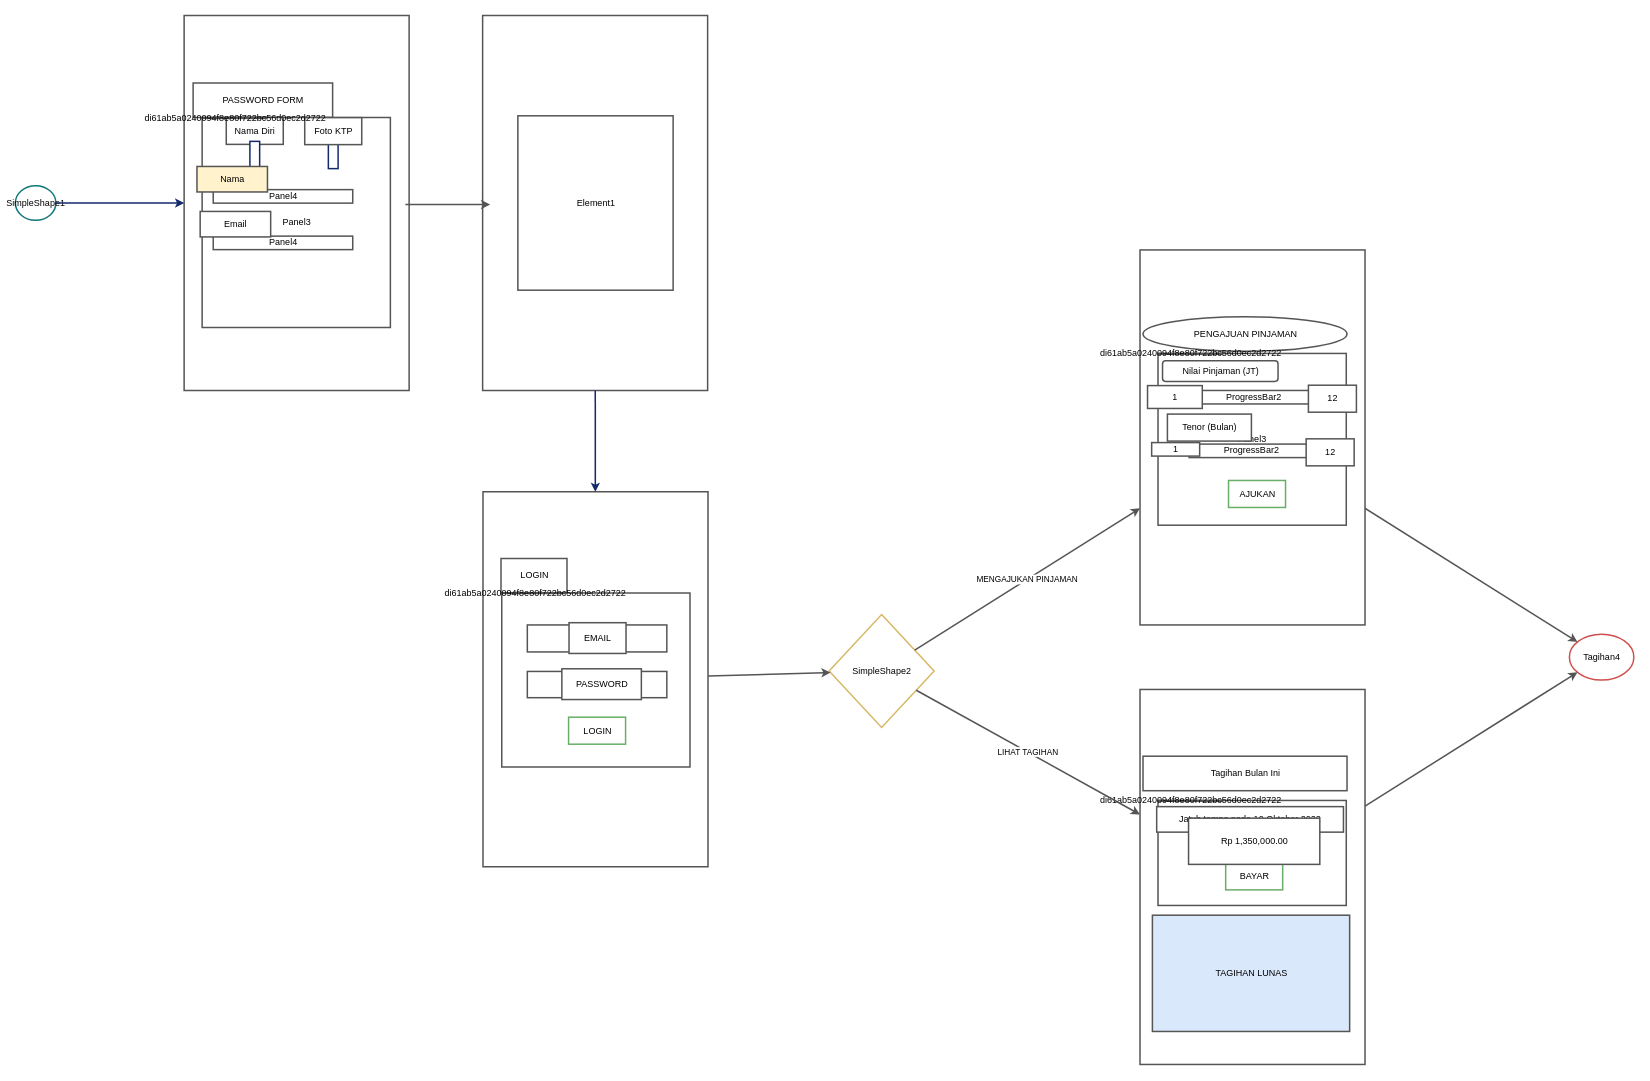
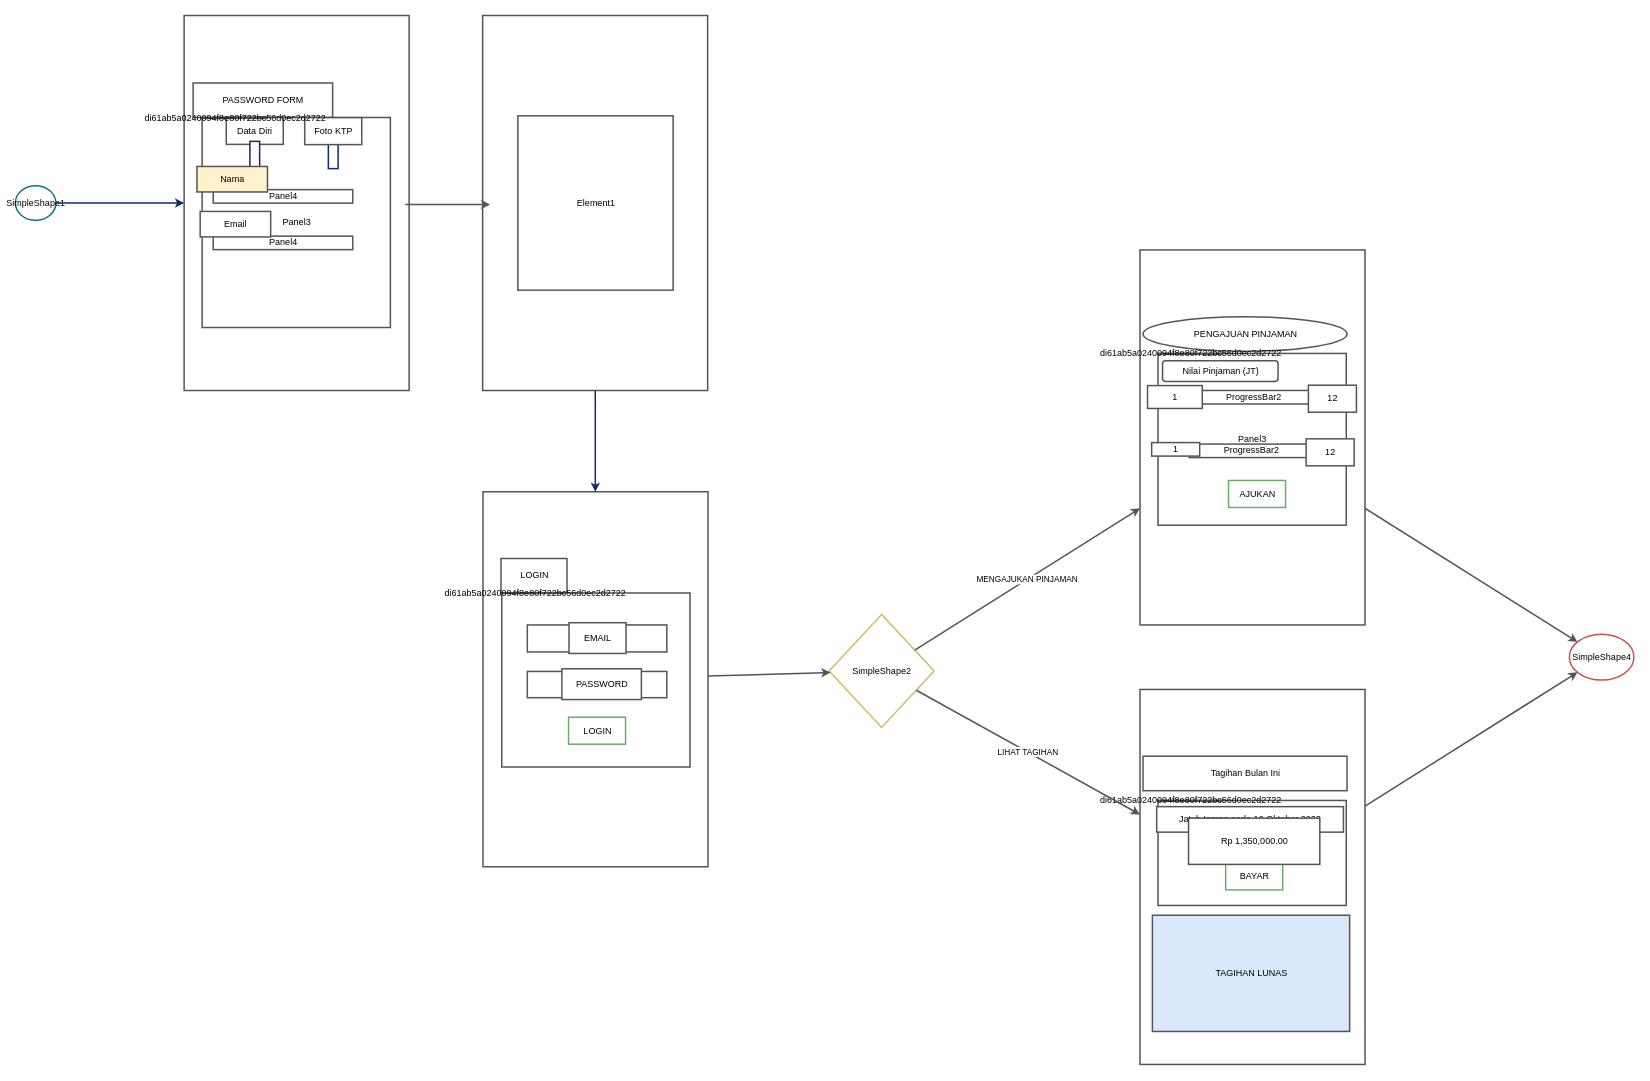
- <mxCell id="4" parent="6" value="Nama Diri" style="html=1;strokeColor=#555555;strokeWidth=2;shadow=1fillColor=#F2F2F2;" vertex="1"><mxGeometry x="32.201" y="-0.173" width="76" height="36" as="geometry" /></mxCell>
+ <mxCell id="4" parent="6" value="Data Diri" style="html=1;strokeColor=#555555;strokeWidth=2;shadow=1fillColor=#F2F2F2;" vertex="1"><mxGeometry x="32.201" y="-0.173" width="76" height="36" as="geometry" /></mxCell>
- <mxCell id="39" parent="31" value="Tenor (Bulan)" style="html=1;strokeColor=#555555;strokeWidth=2;shadow=1fillColor=#F2F2F2;" vertex="1"><mxGeometry x="12.525" y="80.862" width="112" height="36" as="geometry" /></mxCell>
- <mxCell id="54" parent="1" value="Tagihan4" style="ellipse;html=1;strokeColor=#CE4F4B;strokeWidth=2;shadow=1fillColor=#EB6662;" vertex="1"><mxGeometry x="2092" y="845" width="86" height="61" as="geometry" /></mxCell>
+ <mxCell id="54" parent="1" value="SimpleShape4" style="ellipse;html=1;strokeColor=#CE4F4B;strokeWidth=2;shadow=1fillColor=#EB6662;" vertex="1"><mxGeometry x="2092" y="845" width="86" height="61" as="geometry" /></mxCell>
